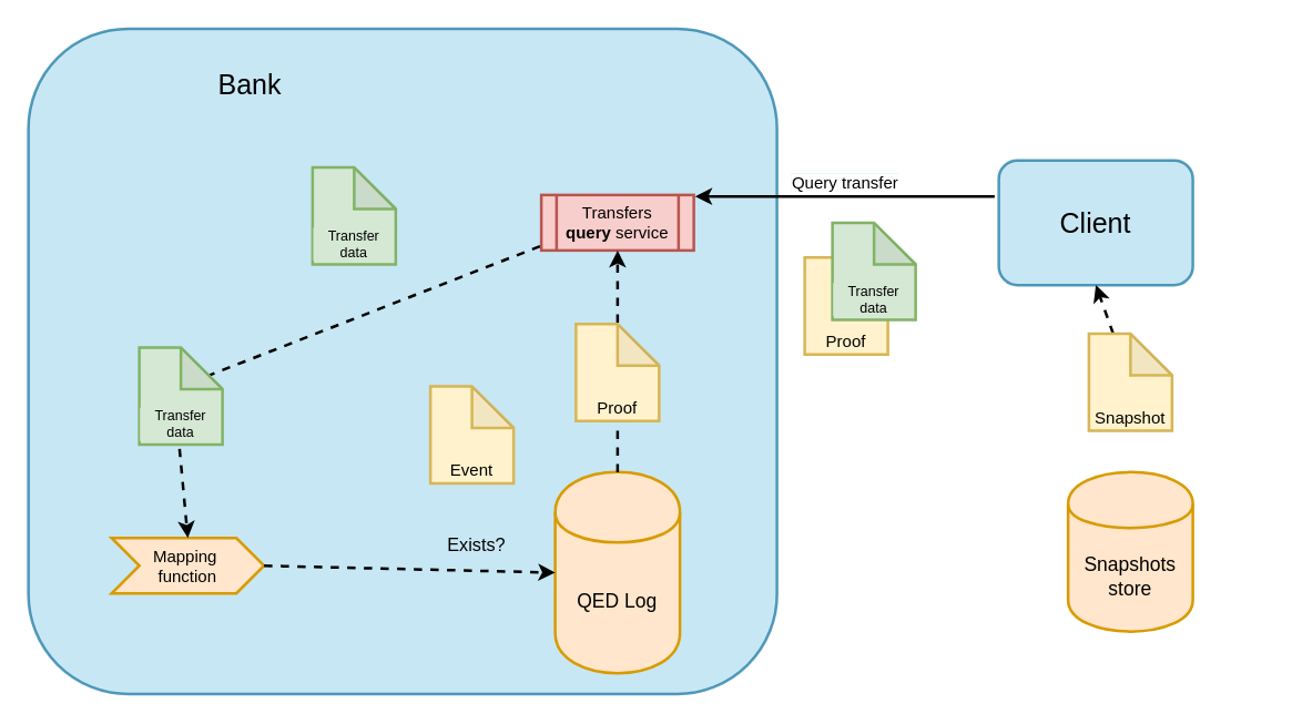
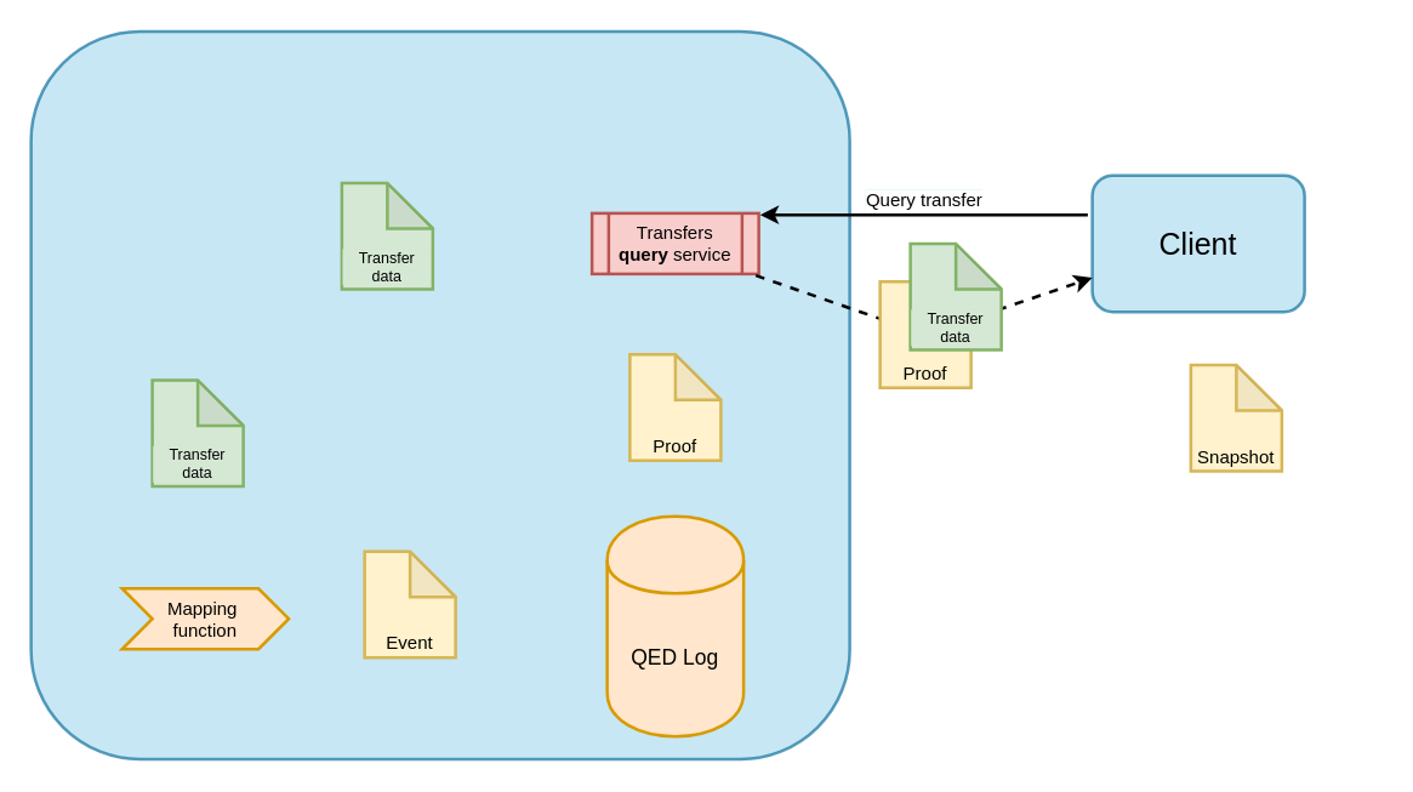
- <mxCell id="9" value="&lt;font style=&quot;font-size: 20px&quot;&gt;Bank&lt;/font&gt;" style="text;html=1;strokeColor=none;fillColor=none;align=center;verticalAlign=middle;whiteSpace=wrap;rounded=0;labelBackgroundColor=none;fontSize=16;" vertex="1" parent="5"><mxGeometry x="140" y="30" width="40" height="20" as="geometry" /></mxCell>
+ <mxCell id="20" value="" style="endArrow=classic;html=1;dashed=1;labelBackgroundColor=#B1DDF0;strokeWidth=2;fontSize=10;exitX=0.982;exitY=1.025;exitDx=0;exitDy=0;entryX=0;entryY=0.75;entryDx=0;entryDy=0;exitPerimeter=0;" edge="1" parent="5" source="7" target="8"><mxGeometry width="50" height="50" relative="1" as="geometry"><mxPoint y="560" as="sourcePoint" /><mxPoint x="50" y="510" as="targetPoint" /><Array as="points"><mxPoint x="590" y="200" /></Array></mxGeometry></mxCell>
- <mxCell id="16" value="" style="endArrow=classic;html=1;dashed=1;labelBackgroundColor=#B1DDF0;strokeWidth=2;fontSize=10;exitX=0.5;exitY=0;exitDx=0;exitDy=0;entryX=0.5;entryY=1;entryDx=0;entryDy=0;" edge="1" parent="5" source="12" target="7"><mxGeometry width="50" height="50" relative="1" as="geometry"><mxPoint y="560" as="sourcePoint" /><mxPoint x="50" y="510" as="targetPoint" /></mxGeometry></mxCell>
- <mxCell id="22" value="" style="endArrow=classic;html=1;dashed=1;labelBackgroundColor=none;strokeWidth=2;fontSize=12;exitX=-0.009;exitY=0.925;exitDx=0;exitDy=0;exitPerimeter=0;entryX=0.5;entryY=0;entryDx=0;entryDy=0;verticalAlign=bottom;labelPosition=center;verticalLabelPosition=top;align=center;spacingTop=1;spacingLeft=1;spacingBottom=1;spacingRight=1;spacing=5;" edge="1" parent="5" source="7" target="11"><mxGeometry width="50" height="50" relative="1" as="geometry"><mxPoint y="560" as="sourcePoint" /><mxPoint x="50" y="510" as="targetPoint" /><Array as="points"><mxPoint x="105" y="260" /></Array></mxGeometry></mxCell>
- <mxCell id="19" value="" style="endArrow=classic;html=1;dashed=1;labelBackgroundColor=#B1DDF0;strokeWidth=2;fontSize=10;entryX=0.5;entryY=1;entryDx=0;entryDy=0;" edge="1" parent="5" source="24" target="8"><mxGeometry width="50" height="50" relative="1" as="geometry"><mxPoint x="690" y="280" as="sourcePoint" /><mxPoint x="50" y="510" as="targetPoint" /></mxGeometry></mxCell>
- <mxCell id="14" value="&lt;font style=&quot;font-size: 12px&quot;&gt;Event&lt;/font&gt;" style="shape=note;whiteSpace=wrap;html=1;backgroundOutline=1;darkOpacity=0.05;labelBackgroundColor=#FFF2CC;strokeWidth=2;fontSize=10;verticalAlign=bottom;fillColor=#fff2cc;strokeColor=#d6b656;" vertex="1" parent="5"><mxGeometry x="290" y="258" width="60" height="70" as="geometry" /></mxCell>
+ <mxCell id="14" value="&lt;font style=&quot;font-size: 12px&quot;&gt;Event&lt;/font&gt;" style="shape=note;whiteSpace=wrap;html=1;backgroundOutline=1;darkOpacity=0.05;labelBackgroundColor=#FFF2CC;strokeWidth=2;fontSize=10;verticalAlign=bottom;fillColor=#fff2cc;strokeColor=#d6b656;" vertex="1" parent="5"><mxGeometry x="220" y="343" width="60" height="70" as="geometry" /></mxCell>
- <mxCell id="18" value="&lt;font style=&quot;font-size: 14px&quot;&gt;Snapshots store&lt;/font&gt;" style="shape=cylinder;whiteSpace=wrap;html=1;boundedLbl=1;backgroundOutline=1;rounded=0;shadow=0;glass=0;comic=0;labelBackgroundColor=none;strokeColor=#d79b00;strokeWidth=2;fillColor=#ffe6cc;fontSize=10;" vertex="1" parent="5"><mxGeometry x="750" y="320" width="90" height="115" as="geometry" /></mxCell>
- <mxCell id="13" value="&lt;div style=&quot;text-align: center&quot;&gt;&lt;font style=&quot;font-size: 13px&quot;&gt;Exists?&lt;/font&gt;&lt;/div&gt;" style="endArrow=classic;html=1;labelBackgroundColor=none;fontSize=10;exitX=1;exitY=0.5;exitDx=0;exitDy=0;entryX=0;entryY=0.5;entryDx=0;entryDy=0;strokeWidth=2;dashed=1;labelPosition=center;verticalLabelPosition=top;align=center;verticalAlign=bottom;" edge="1" parent="5" source="11" target="12"><mxGeometry x="0.455" y="8" width="50" height="50" relative="1" as="geometry"><mxPoint y="620" as="sourcePoint" /><mxPoint x="50" y="570" as="targetPoint" /><mxPoint as="offset" /></mxGeometry></mxCell>
